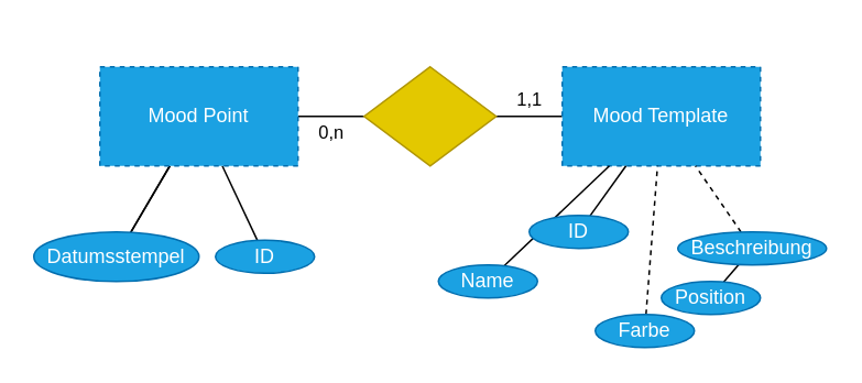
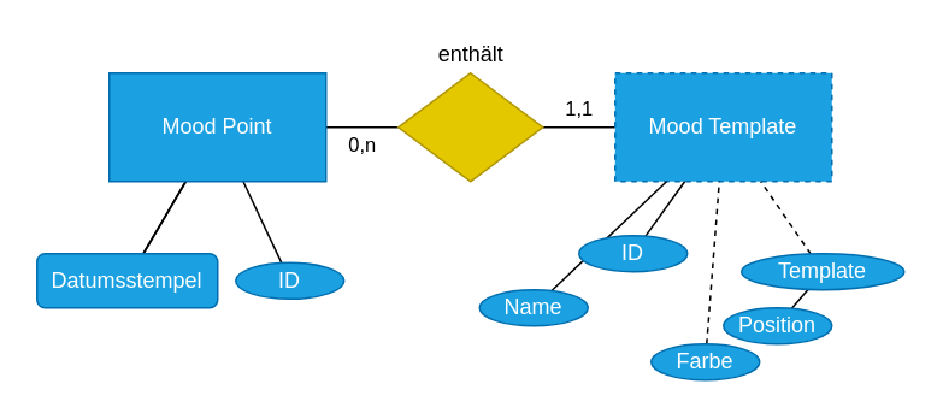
+ <mxCell id="10" value="enthält" style="text;html=1;align=center;verticalAlign=middle;resizable=0;points=[];autosize=1;strokeColor=none;fillColor=none;" parent="1" vertex="1"><mxGeometry x="235" y="20" width="50" height="20" as="geometry" /></mxCell>
- <mxCell id="6" value="&lt;span&gt;Mood Point&lt;br&gt;&lt;/span&gt;" style="rounded=0;whiteSpace=wrap;html=1;fillColor=#1ba1e2;strokeColor=#006EAF;fontColor=#ffffff;dashed=1;" parent="1" vertex="1"><mxGeometry x="60" y="40" width="120" height="60" as="geometry" /></mxCell>
+ <mxCell id="6" value="&lt;span&gt;Mood Point&lt;br&gt;&lt;/span&gt;" style="rounded=0;whiteSpace=wrap;html=1;fillColor=#1ba1e2;strokeColor=#006EAF;fontColor=#ffffff;" parent="1" vertex="1"><mxGeometry x="60" y="40" width="120" height="60" as="geometry" /></mxCell>
- <mxCell id="21" value="Beschreibung" style="ellipse;whiteSpace=wrap;html=1;rounded=0;fontColor=#ffffff;strokeColor=#006EAF;fillColor=#1ba1e2;" vertex="1" parent="1"><mxGeometry x="410" y="140" width="90" height="20" as="geometry" /></mxCell>
+ <mxCell id="21" value="Template" style="ellipse;whiteSpace=wrap;html=1;rounded=0;fontColor=#ffffff;strokeColor=#006EAF;fillColor=#1ba1e2;" vertex="1" parent="1"><mxGeometry x="410" y="140" width="90" height="20" as="geometry" /></mxCell>
- <mxCell id="11" value="Datumsstempel" style="ellipse;whiteSpace=wrap;html=1;rounded=0;fontColor=#ffffff;strokeColor=#006EAF;fillColor=#1ba1e2;" vertex="1" parent="1"><mxGeometry x="20" y="140" width="100" height="30" as="geometry" /></mxCell>
+ <mxCell id="11" value="Datumsstempel" style="whiteSpace=wrap;html=1;fontColor=#ffffff;strokeColor=#006EAF;fillColor=#1ba1e2;rounded=1;" vertex="1" parent="1"><mxGeometry x="20" y="140" width="100" height="30" as="geometry" /></mxCell>
